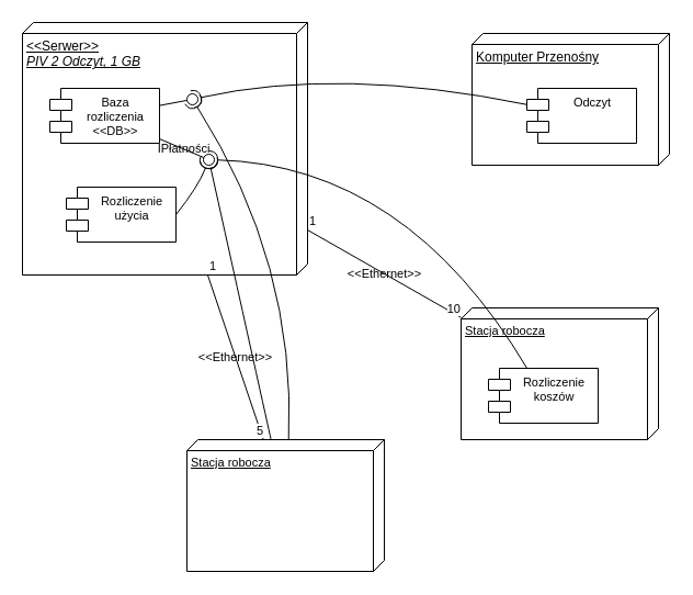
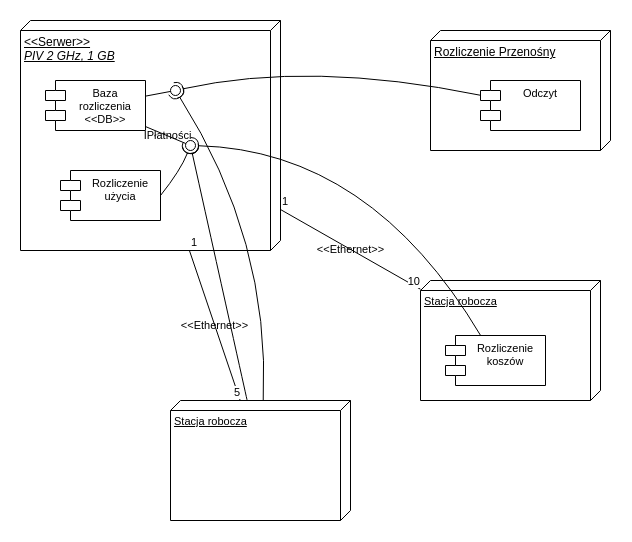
- <mxCell id="2" value="&amp;lt;&amp;lt;Serwer&amp;gt;&amp;gt;&lt;div&gt;&lt;i&gt;PIV 2 Odczyt, 1 GB&lt;/i&gt;&lt;/div&gt;" style="verticalAlign=top;align=left;spacingTop=8;spacingLeft=2;spacingRight=12;shape=cube;size=10;direction=south;fontStyle=4;html=1;whiteSpace=wrap;" vertex="1" parent="1"><mxGeometry x="20" y="20" width="260" height="230" as="geometry" /></mxCell>
+ <mxCell id="2" value="&amp;lt;&amp;lt;Serwer&amp;gt;&amp;gt;&lt;div&gt;&lt;i&gt;PIV 2 GHz, 1 GB&lt;/i&gt;&lt;/div&gt;" style="verticalAlign=top;align=left;spacingTop=8;spacingLeft=2;spacingRight=12;shape=cube;size=10;direction=south;fontStyle=4;html=1;whiteSpace=wrap;" vertex="1" parent="1"><mxGeometry x="20" y="20" width="260" height="230" as="geometry" /></mxCell>
- <mxCell id="3" value="Komputer Przenośny" style="verticalAlign=top;align=left;spacingTop=8;spacingLeft=2;spacingRight=12;shape=cube;size=10;direction=south;fontStyle=4;html=1;whiteSpace=wrap;" vertex="1" parent="1"><mxGeometry x="430" y="30" width="180" height="120" as="geometry" /></mxCell>
+ <mxCell id="3" value="Rozliczenie Przenośny" style="verticalAlign=top;align=left;spacingTop=8;spacingLeft=2;spacingRight=12;shape=cube;size=10;direction=south;fontStyle=4;html=1;whiteSpace=wrap;" vertex="1" parent="1"><mxGeometry x="430" y="30" width="180" height="120" as="geometry" /></mxCell>
